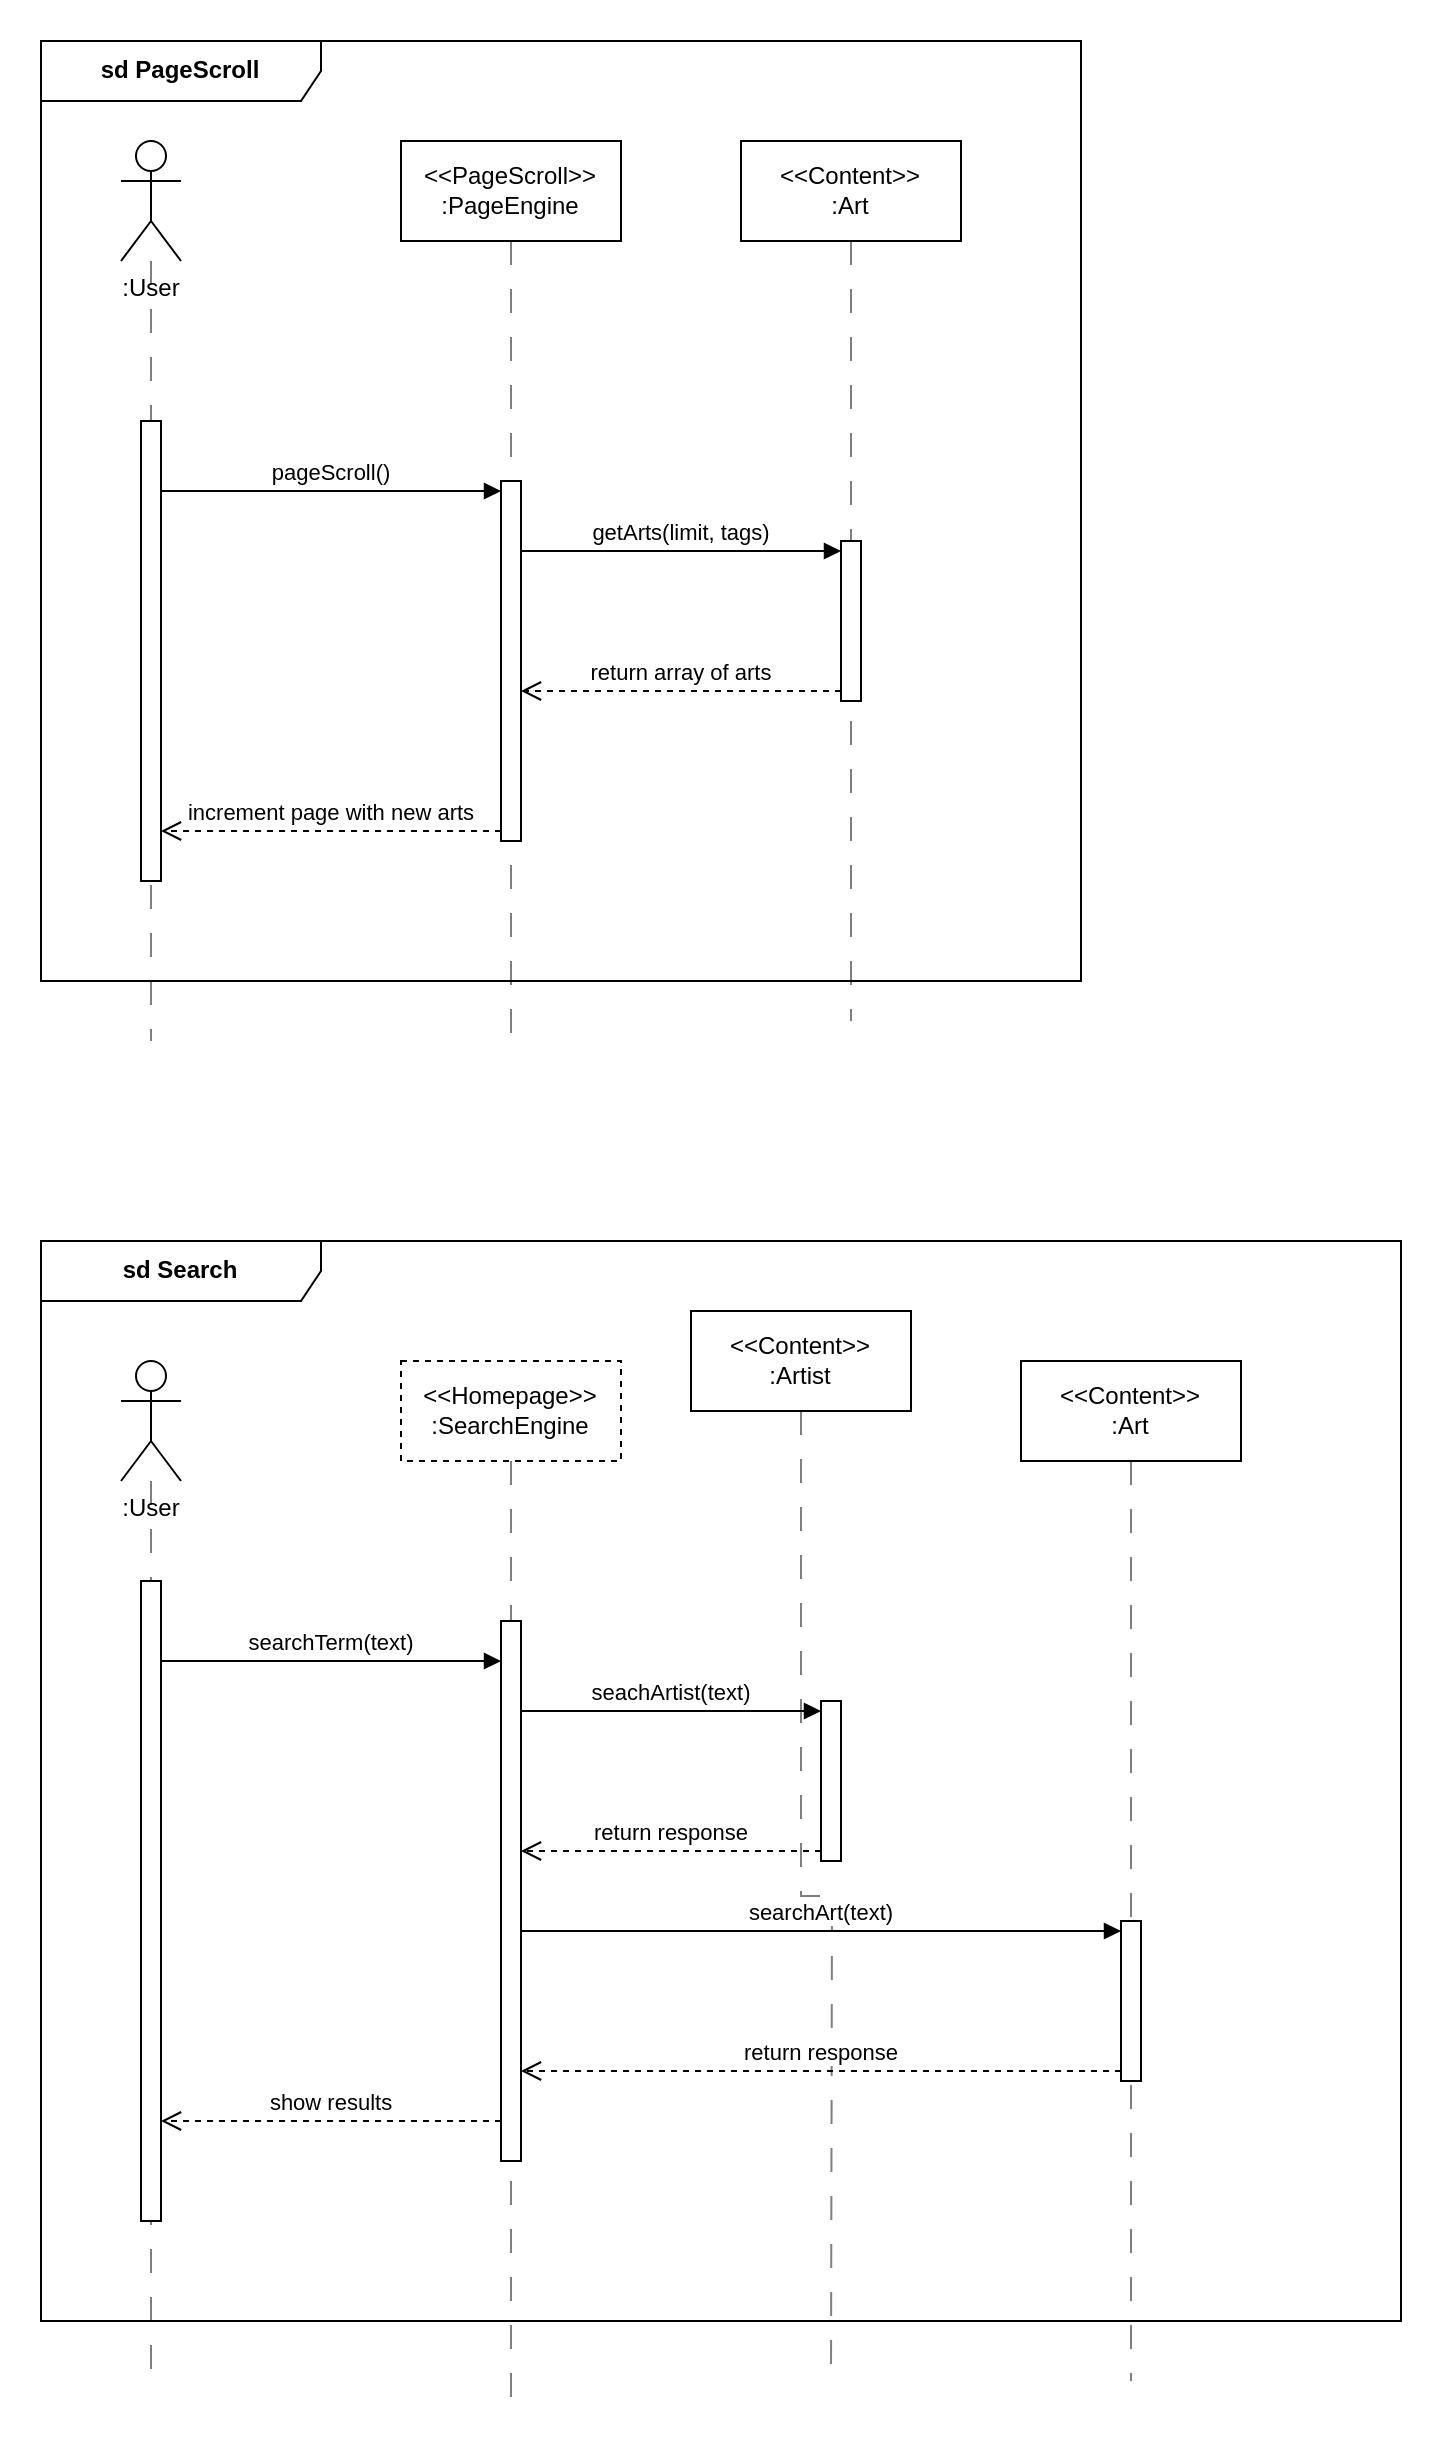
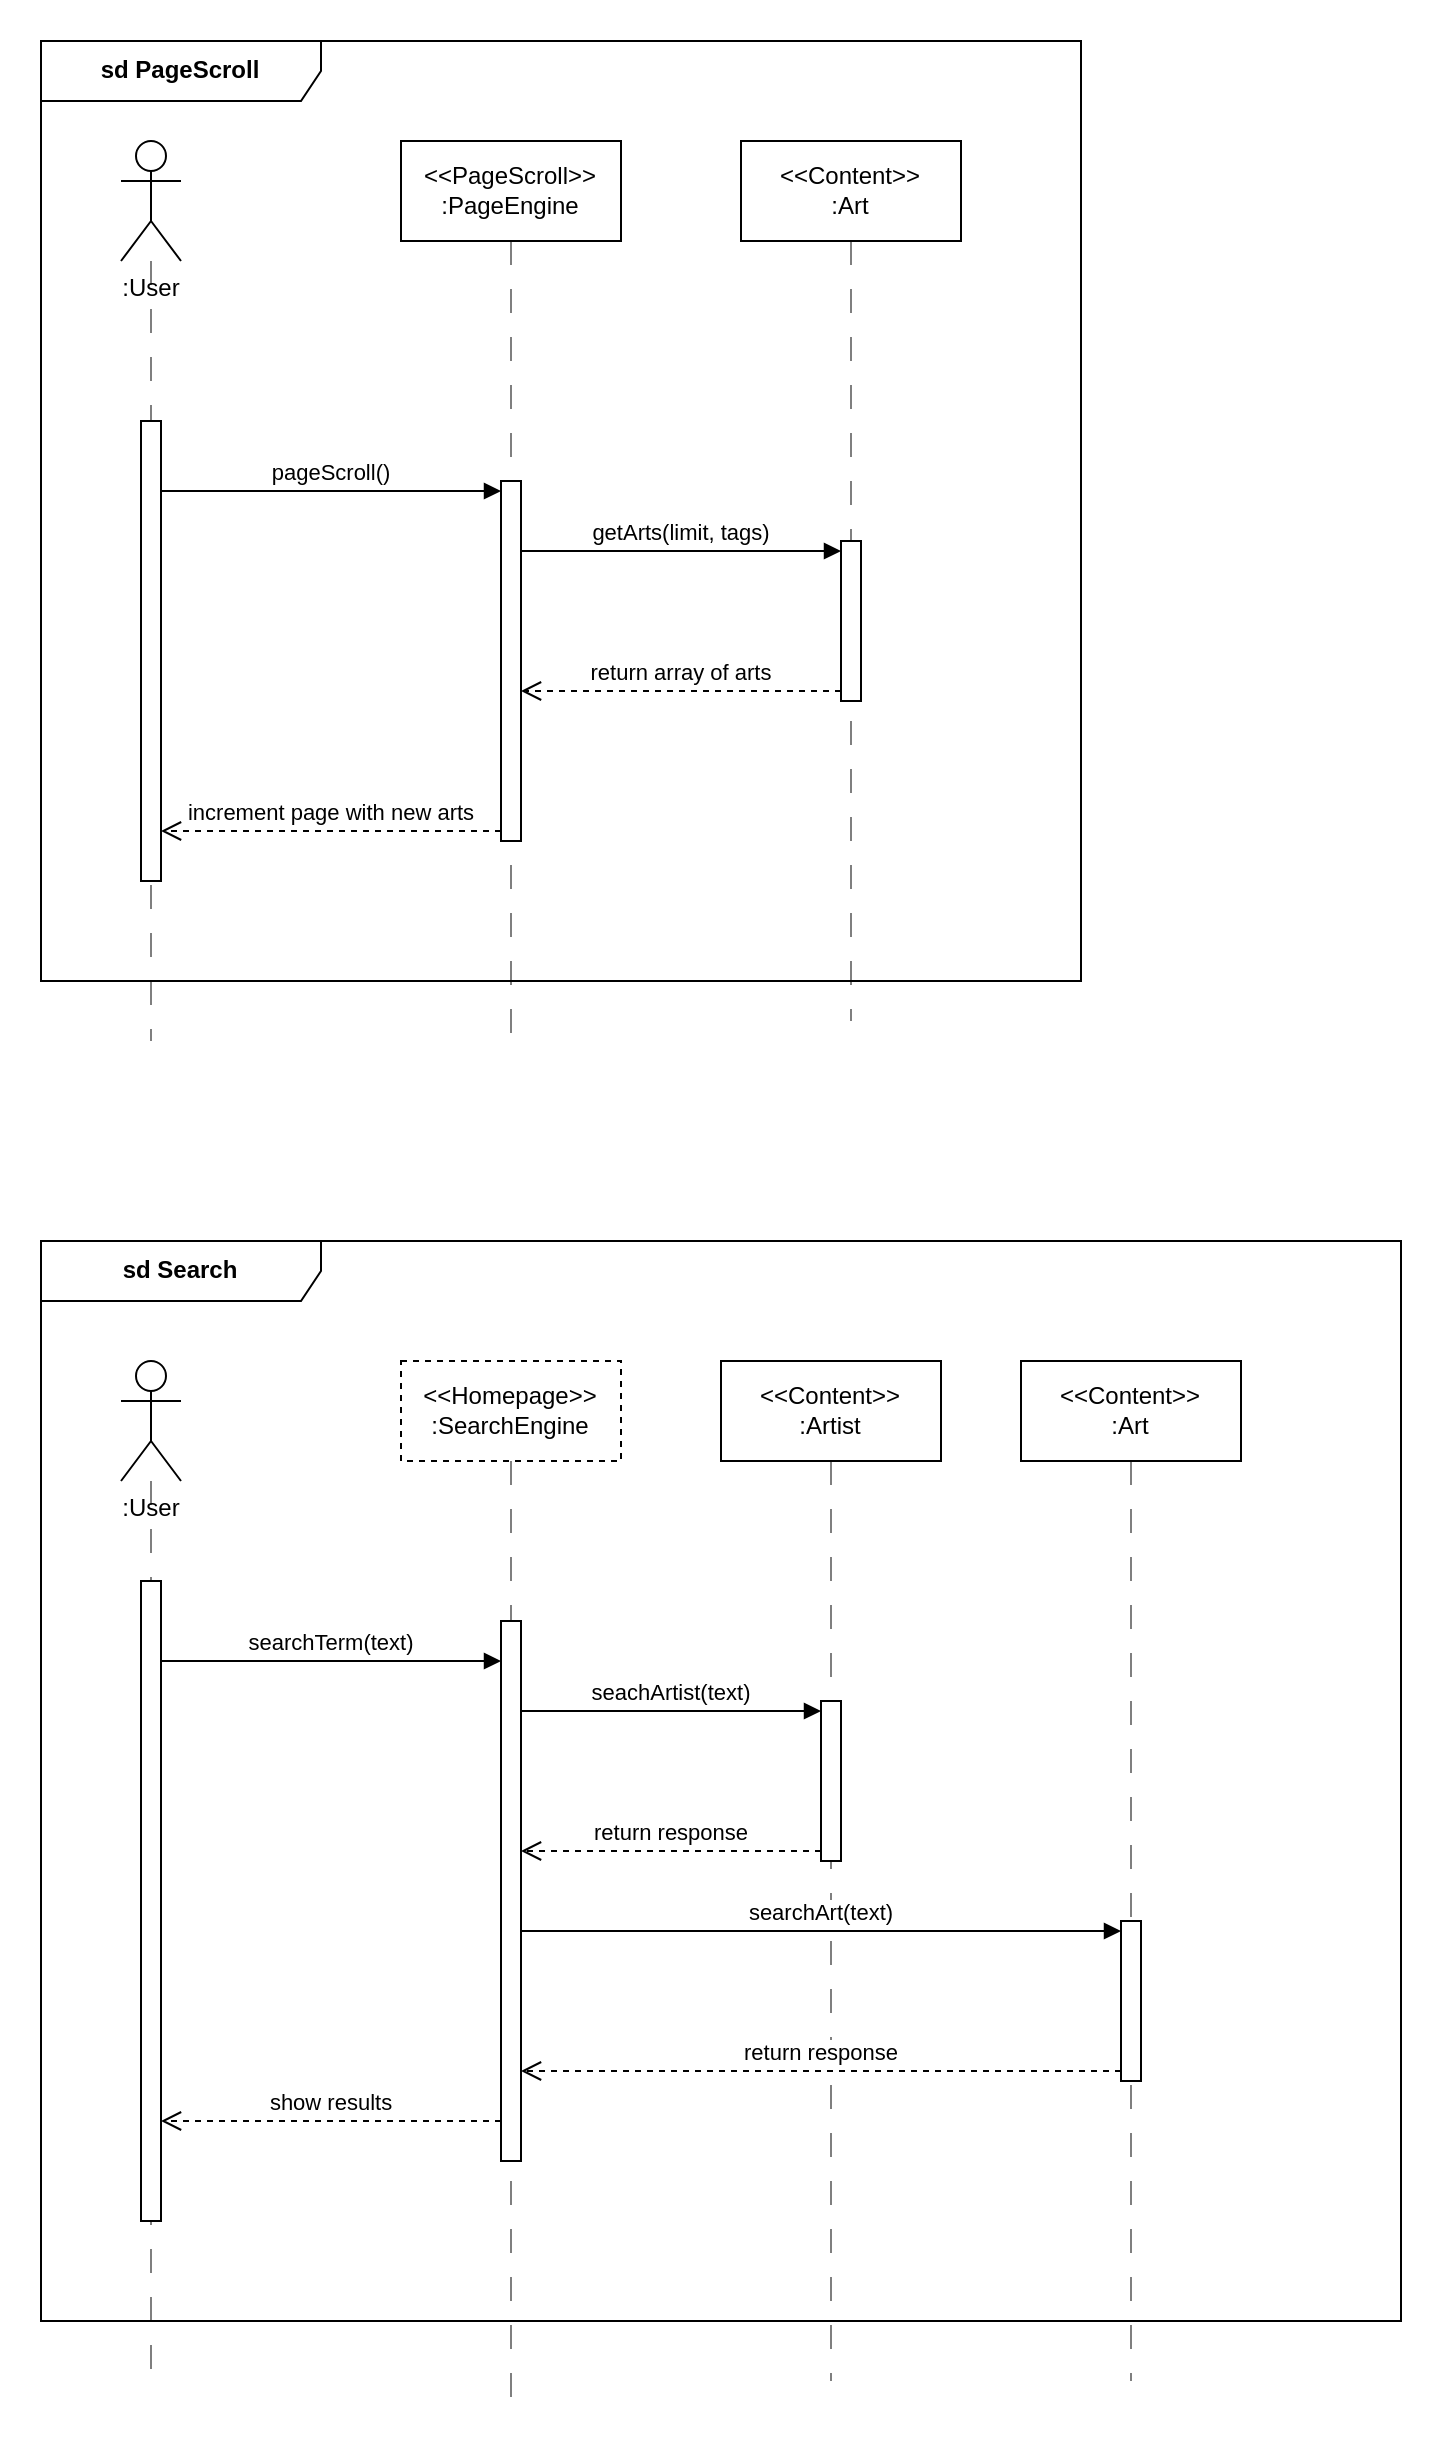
- <mxCell id="23" value="&amp;lt;&amp;lt;Content&amp;gt;&amp;gt;&lt;br&gt;:Artist" style="html=1;whiteSpace=wrap;" vertex="1" parent="1"><mxGeometry x="345" y="655" width="110" height="50" as="geometry" /></mxCell>
+ <mxCell id="23" value="&amp;lt;&amp;lt;Content&amp;gt;&amp;gt;&lt;br&gt;:Artist" style="html=1;whiteSpace=wrap;" vertex="1" parent="1"><mxGeometry x="360" y="680" width="110" height="50" as="geometry" /></mxCell>
